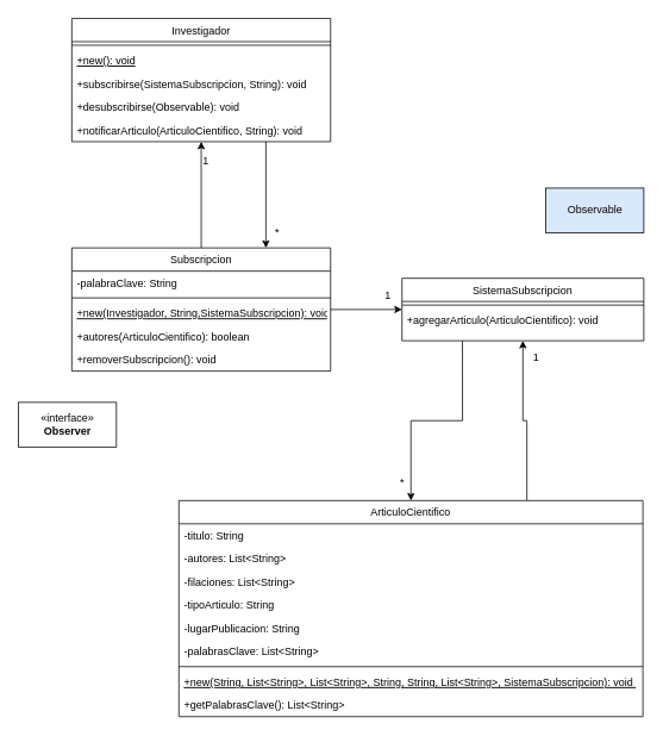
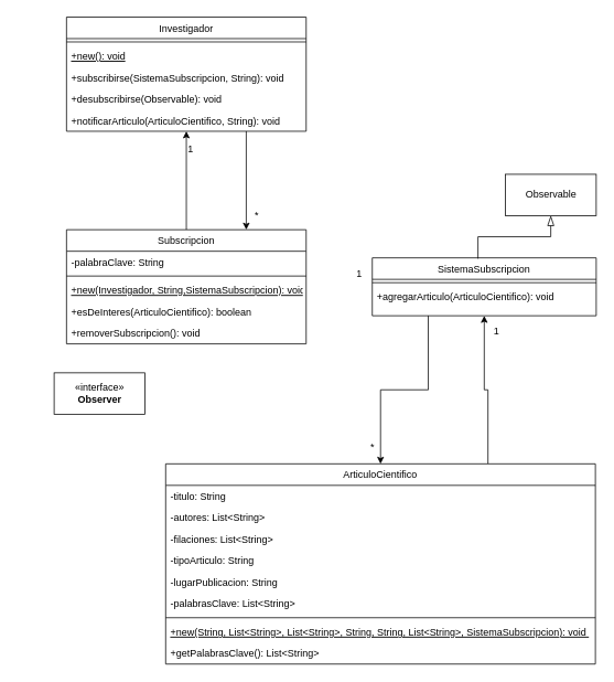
- <mxCell id="39" value="Observable" style="html=1;fillColor=#dae8fc;" vertex="1" parent="1"><mxGeometry x="611" y="210" width="110" height="50" as="geometry" /></mxCell>
+ <mxCell id="39" value="Observable" style="html=1;" vertex="1" parent="1"><mxGeometry x="611" y="210" width="110" height="50" as="geometry" /></mxCell>
+ <mxCell id="38" style="edgeStyle=orthogonalEdgeStyle;rounded=0;orthogonalLoop=1;jettySize=auto;html=1;exitX=0.472;exitY=0.014;exitDx=0;exitDy=0;entryX=0.5;entryY=1;entryDx=0;entryDy=0;endArrow=blockThin;endFill=0;startSize=10;endSize=10;exitPerimeter=0;" edge="1" parent="1" source="21" target="39"><mxGeometry relative="1" as="geometry" /></mxCell>
- <mxCell id="25" style="edgeStyle=orthogonalEdgeStyle;rounded=0;orthogonalLoop=1;jettySize=auto;html=1;entryX=0;entryY=0.5;entryDx=0;entryDy=0;" edge="1" parent="1" source="26" target="21"><mxGeometry relative="1" as="geometry" /></mxCell>
- <mxCell id="30" value="+autores(ArticuloCientifico): boolean" style="text;align=left;verticalAlign=top;spacingLeft=4;spacingRight=4;overflow=hidden;rotatable=0;points=[[0,0.5],[1,0.5]];portConstraint=eastwest;fontStyle=0" vertex="1" parent="26"><mxGeometry y="86" width="290" height="26" as="geometry" /></mxCell>
+ <mxCell id="30" value="+esDeInteres(ArticuloCientifico): boolean" style="text;align=left;verticalAlign=top;spacingLeft=4;spacingRight=4;overflow=hidden;rotatable=0;points=[[0,0.5],[1,0.5]];portConstraint=eastwest;fontStyle=0" vertex="1" parent="26"><mxGeometry y="86" width="290" height="26" as="geometry" /></mxCell>
- <mxCell id="37" value="«interface»&lt;br&gt;&lt;b&gt;Observer&lt;/b&gt;" style="html=1;" vertex="1" parent="1"><mxGeometry x="20" y="450" width="110" height="50" as="geometry" /></mxCell>
+ <mxCell id="37" value="«interface»&lt;br&gt;&lt;b&gt;Observer&lt;/b&gt;" style="html=1;" vertex="1" parent="1"><mxGeometry x="65" y="450" width="110" height="50" as="geometry" /></mxCell>
